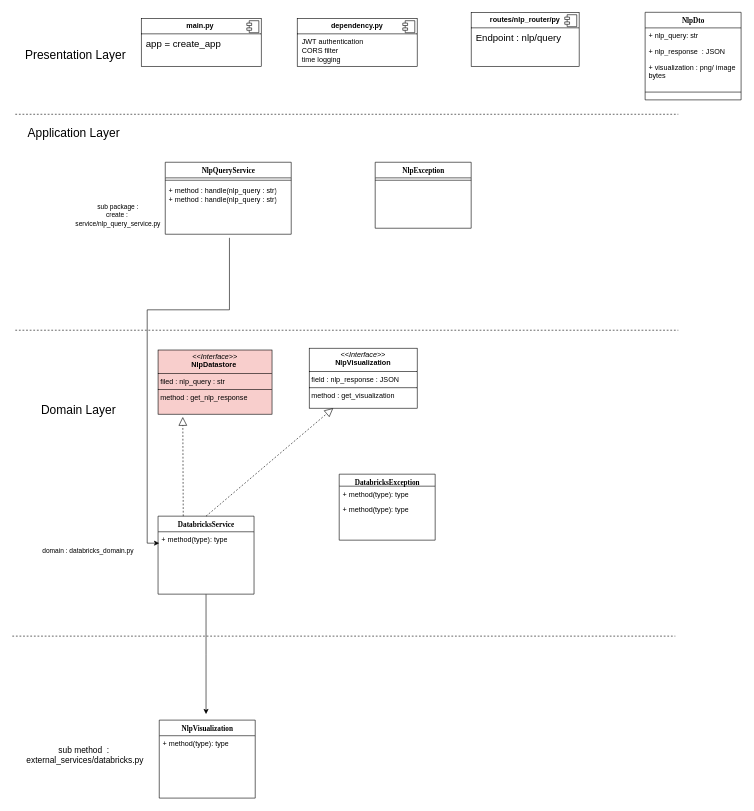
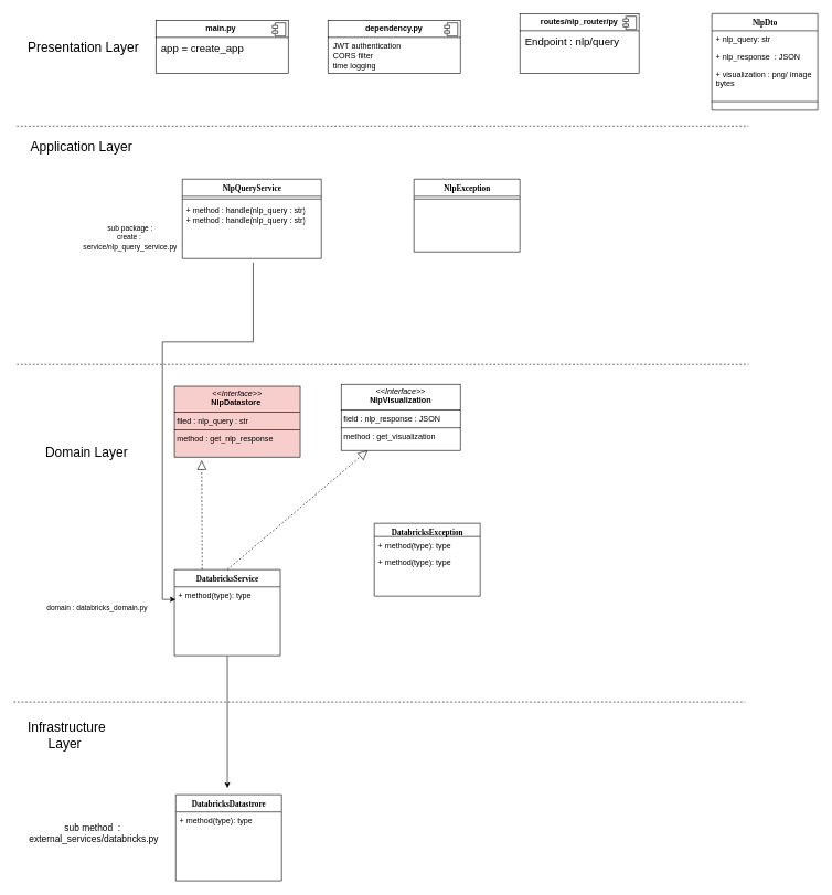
- <mxCell id="14" value="&lt;font style=&quot;font-size: 20px;&quot;&gt;Presentation Layer&lt;/font&gt;" style="text;html=1;align=center;verticalAlign=middle;resizable=0;points=[];autosize=1;strokeColor=none;fillColor=none;" vertex="1" parent="1"><mxGeometry x="30" y="70" width="190" height="40" as="geometry" /></mxCell>
+ <mxCell id="14" value="&lt;font style=&quot;font-size: 20px;&quot;&gt;Presentation Layer&lt;/font&gt;" style="text;html=1;align=center;verticalAlign=middle;resizable=0;points=[];autosize=1;strokeColor=none;fillColor=none;" vertex="1" parent="1"><mxGeometry x="30" y="50" width="190" height="40" as="geometry" /></mxCell>
+ <mxCell id="32" value="&lt;font style=&quot;font-size: 20px;&quot;&gt;Infrastructure &lt;br&gt;Layer&amp;nbsp;&lt;/font&gt;" style="text;html=1;align=center;verticalAlign=middle;resizable=0;points=[];autosize=1;strokeColor=none;fillColor=none;" vertex="1" parent="1"><mxGeometry x="30" y="1080" width="140" height="60" as="geometry" /></mxCell>
- <mxCell id="33" value="NlpVisualization" style="swimlane;html=1;fontStyle=1;align=center;verticalAlign=top;childLayout=stackLayout;horizontal=1;startSize=26;horizontalStack=0;resizeParent=1;resizeLast=0;collapsible=1;marginBottom=0;swimlaneFillColor=#ffffff;rounded=0;shadow=0;comic=0;labelBackgroundColor=none;strokeWidth=1;fillColor=none;fontFamily=Verdana;fontSize=12" vertex="1" parent="1"><mxGeometry x="265" y="1200" width="160" height="130" as="geometry" /></mxCell>
+ <mxCell id="33" value="DatabricksDatastrore" style="swimlane;html=1;fontStyle=1;align=center;verticalAlign=top;childLayout=stackLayout;horizontal=1;startSize=26;horizontalStack=0;resizeParent=1;resizeLast=0;collapsible=1;marginBottom=0;swimlaneFillColor=#ffffff;rounded=0;shadow=0;comic=0;labelBackgroundColor=none;strokeWidth=1;fillColor=none;fontFamily=Verdana;fontSize=12" vertex="1" parent="1"><mxGeometry x="265" y="1200" width="160" height="130" as="geometry" /></mxCell>
